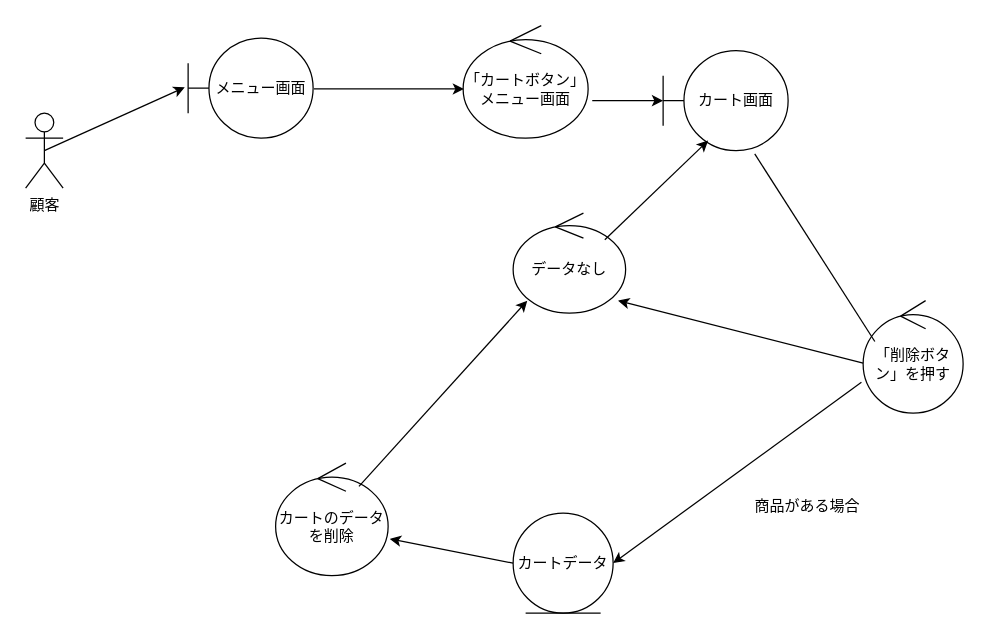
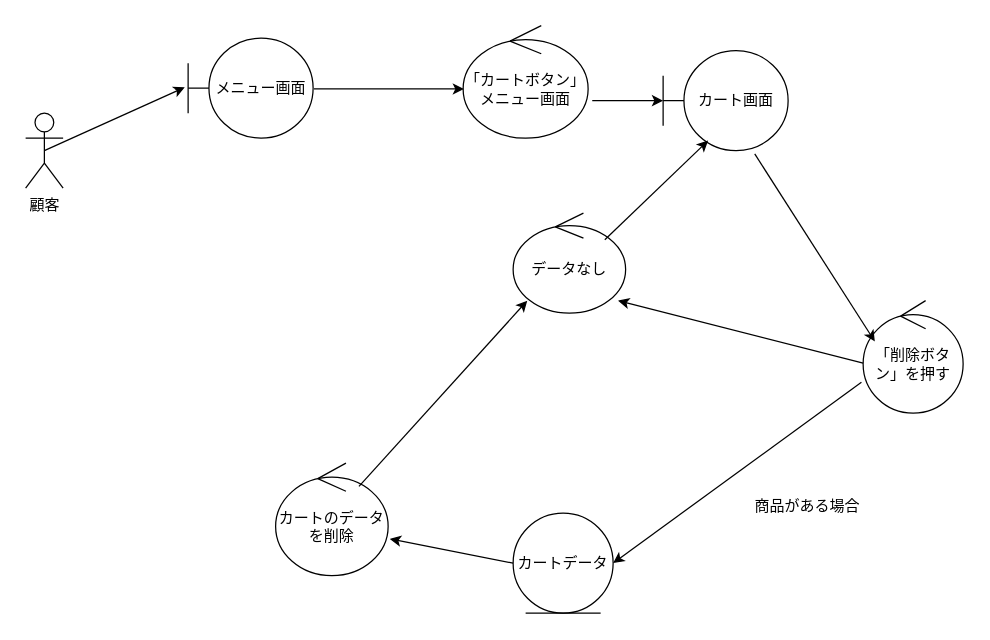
- <mxCell id="12" style="edgeStyle=none;html=1;entryX=0.117;entryY=0.363;entryDx=0;entryDy=0;entryPerimeter=0;exitX=0.733;exitY=1.033;exitDx=0;exitDy=0;exitPerimeter=0;endArrow=none;" edge="1" parent="1" source="5" target="6"><mxGeometry relative="1" as="geometry"><mxPoint x="480" y="360" as="sourcePoint" /><mxPoint x="391" y="351" as="targetPoint" /></mxGeometry></mxCell>
+ <mxCell id="12" style="edgeStyle=none;html=1;entryX=0.117;entryY=0.363;entryDx=0;entryDy=0;entryPerimeter=0;exitX=0.733;exitY=1.033;exitDx=0;exitDy=0;exitPerimeter=0;" edge="1" parent="1" source="5" target="6"><mxGeometry relative="1" as="geometry"><mxPoint x="480" y="360" as="sourcePoint" /><mxPoint x="391" y="351" as="targetPoint" /></mxGeometry></mxCell>
